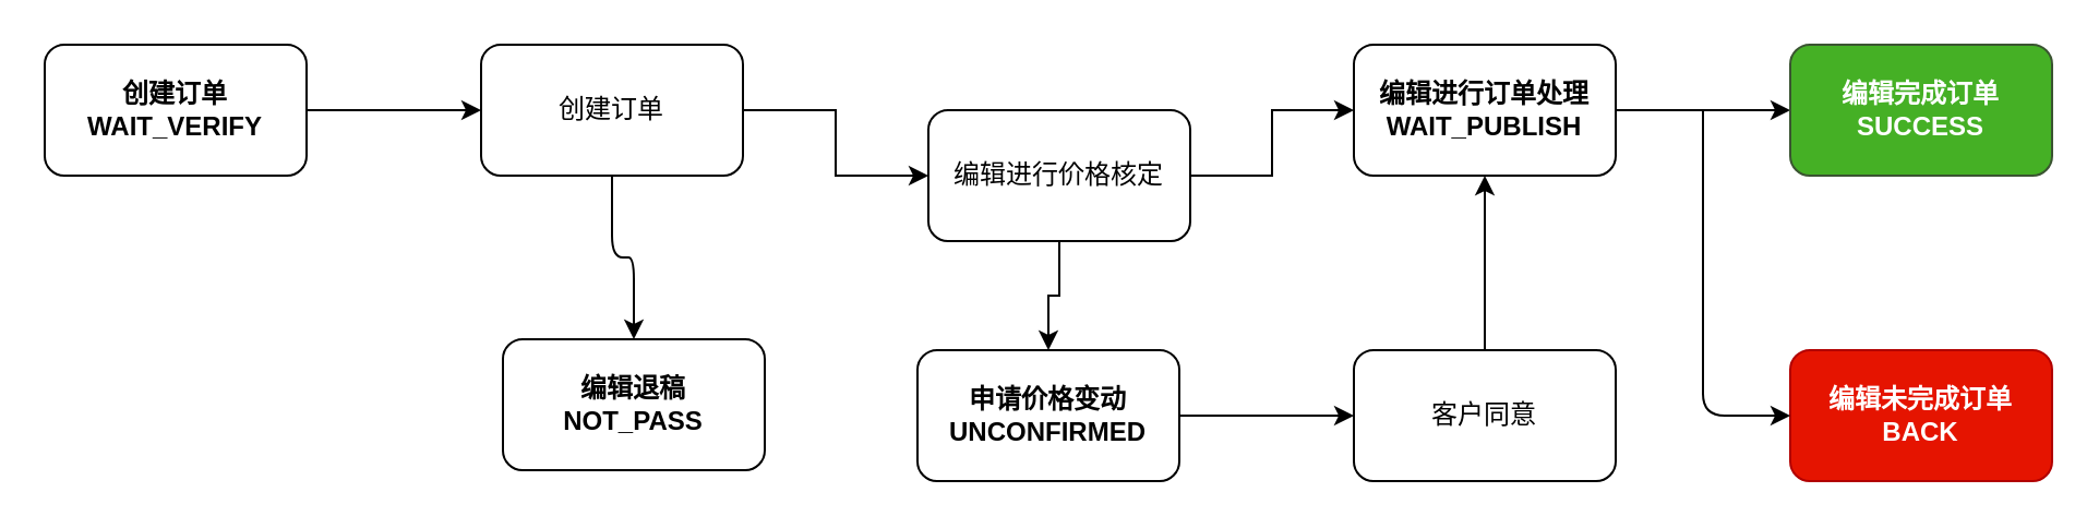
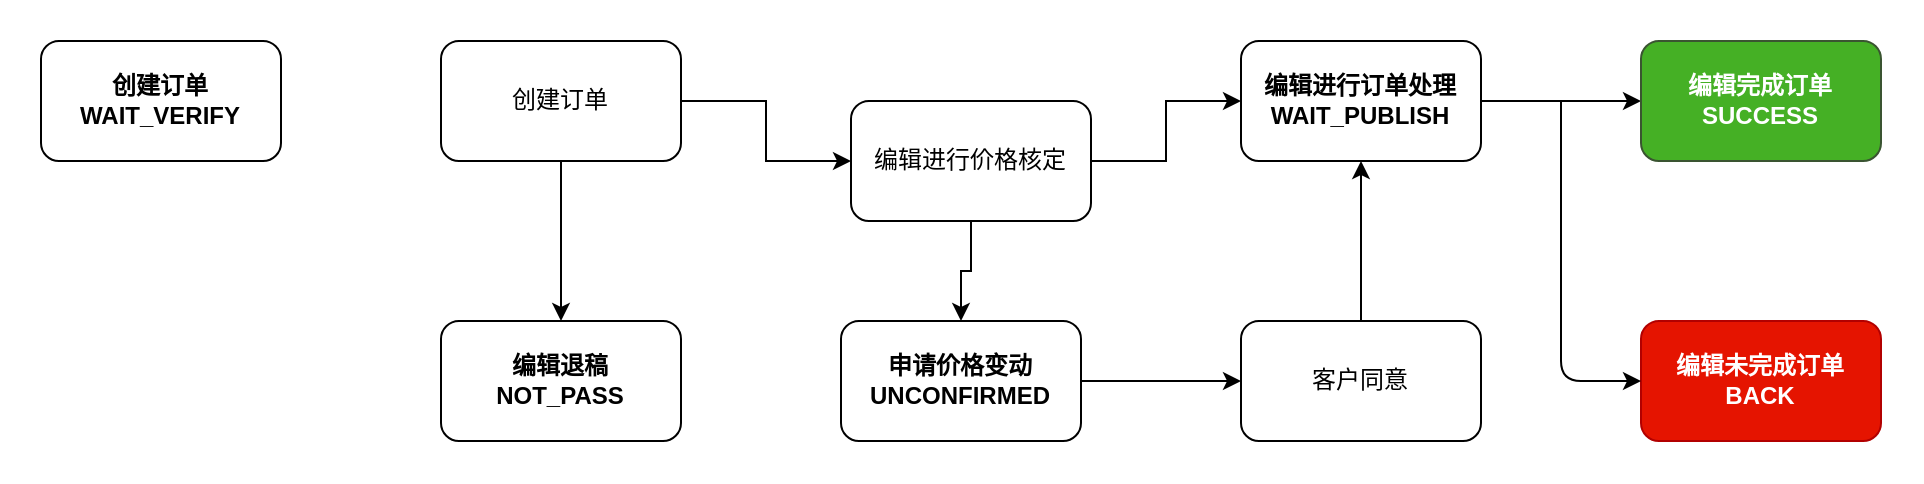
- <mxCell id="2" value="" style="edgeStyle=orthogonalEdgeStyle;orthogonalLoop=1;jettySize=auto;html=1;" edge="1" parent="1" source="3" target="6"><mxGeometry relative="1" as="geometry" /></mxCell>
- <mxCell id="7" value="&#10;&#10;&lt;div style=&quot;position: relative&quot;&gt;&lt;span&gt;&lt;span&gt;&lt;span&gt;编辑退稿&lt;/span&gt;&lt;/span&gt;&lt;/span&gt;&lt;/div&gt;&lt;div style=&quot;position: relative&quot;&gt;&lt;span&gt;&lt;span&gt;&lt;span&gt;NOT_PASS&lt;/span&gt;&lt;/span&gt;&lt;/span&gt;&lt;/div&gt;&#10;&#10;" style="whiteSpace=wrap;html=1;rounded=1;fontStyle=1" vertex="1" parent="1"><mxGeometry x="230" y="155" width="120" height="60" as="geometry" /></mxCell>
+ <mxCell id="7" value="&#10;&#10;&lt;div style=&quot;position: relative&quot;&gt;&lt;span&gt;&lt;span&gt;&lt;span&gt;编辑退稿&lt;/span&gt;&lt;/span&gt;&lt;/span&gt;&lt;/div&gt;&lt;div style=&quot;position: relative&quot;&gt;&lt;span&gt;&lt;span&gt;&lt;span&gt;NOT_PASS&lt;/span&gt;&lt;/span&gt;&lt;/span&gt;&lt;/div&gt;&#10;&#10;" style="whiteSpace=wrap;html=1;rounded=1;fontStyle=1" vertex="1" parent="1"><mxGeometry x="220" y="160" width="120" height="60" as="geometry" /></mxCell>
